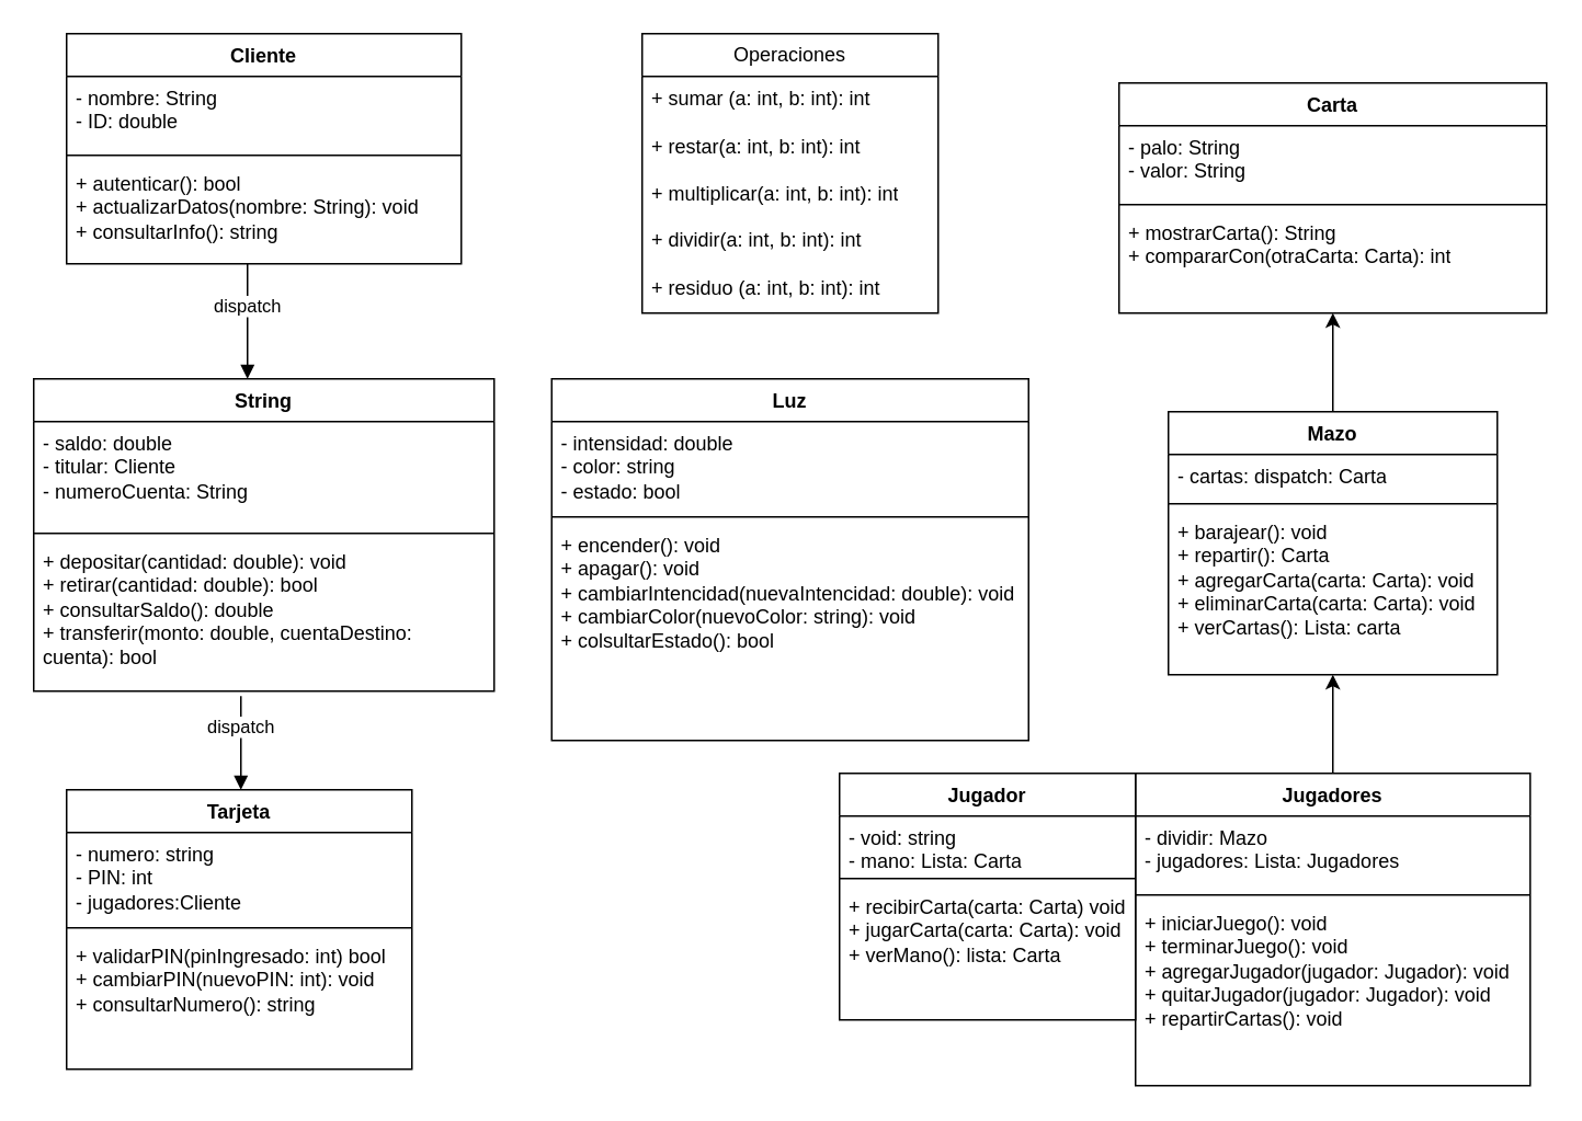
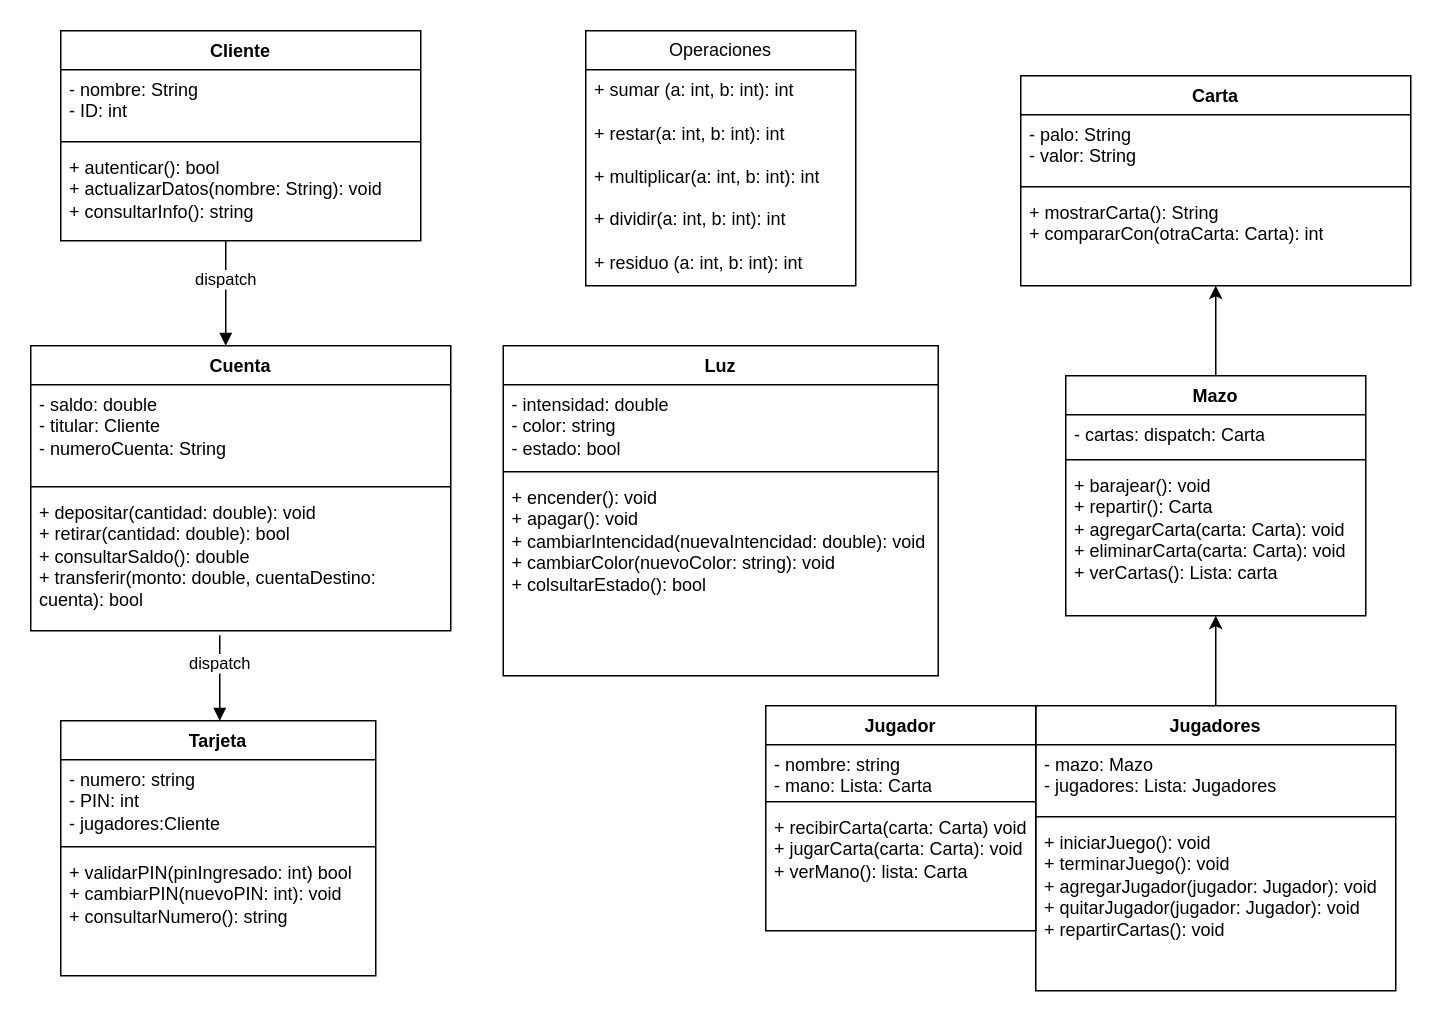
- <mxCell id="3" value="- nombre: String&lt;div&gt;- ID: double&amp;nbsp;&lt;/div&gt;" style="text;strokeColor=none;fillColor=none;align=left;verticalAlign=top;spacingLeft=4;spacingRight=4;overflow=hidden;rotatable=0;points=[[0,0.5],[1,0.5]];portConstraint=eastwest;whiteSpace=wrap;html=1;" vertex="1" parent="2"><mxGeometry y="26" width="240" height="44" as="geometry" /></mxCell>
+ <mxCell id="3" value="- nombre: String&lt;div&gt;- ID: int&amp;nbsp;&lt;/div&gt;" style="text;strokeColor=none;fillColor=none;align=left;verticalAlign=top;spacingLeft=4;spacingRight=4;overflow=hidden;rotatable=0;points=[[0,0.5],[1,0.5]];portConstraint=eastwest;whiteSpace=wrap;html=1;" vertex="1" parent="2"><mxGeometry y="26" width="240" height="44" as="geometry" /></mxCell>
- <mxCell id="7" value="String" style="swimlane;fontStyle=1;align=center;verticalAlign=top;childLayout=stackLayout;horizontal=1;startSize=26;horizontalStack=0;resizeParent=1;resizeParentMax=0;resizeLast=0;collapsible=1;marginBottom=0;whiteSpace=wrap;html=1;" vertex="1" parent="1"><mxGeometry x="20" y="230" width="280" height="190" as="geometry" /></mxCell>
+ <mxCell id="7" value="Cuenta" style="swimlane;fontStyle=1;align=center;verticalAlign=top;childLayout=stackLayout;horizontal=1;startSize=26;horizontalStack=0;resizeParent=1;resizeParentMax=0;resizeLast=0;collapsible=1;marginBottom=0;whiteSpace=wrap;html=1;" vertex="1" parent="1"><mxGeometry x="20" y="230" width="280" height="190" as="geometry" /></mxCell>
- <mxCell id="37" value="- void: string&lt;div&gt;- mano: Lista: Carta&lt;/div&gt;" style="text;strokeColor=none;fillColor=none;align=left;verticalAlign=top;spacingLeft=4;spacingRight=4;overflow=hidden;rotatable=0;points=[[0,0.5],[1,0.5]];portConstraint=eastwest;whiteSpace=wrap;html=1;" vertex="1" parent="36"><mxGeometry y="26" width="180" height="34" as="geometry" /></mxCell>
+ <mxCell id="37" value="- nombre: string&lt;div&gt;- mano: Lista: Carta&lt;/div&gt;" style="text;strokeColor=none;fillColor=none;align=left;verticalAlign=top;spacingLeft=4;spacingRight=4;overflow=hidden;rotatable=0;points=[[0,0.5],[1,0.5]];portConstraint=eastwest;whiteSpace=wrap;html=1;" vertex="1" parent="36"><mxGeometry y="26" width="180" height="34" as="geometry" /></mxCell>
- <mxCell id="33" value="- dividir: Mazo&lt;div&gt;- jugadores: Lista: Jugadores&lt;/div&gt;" style="text;strokeColor=none;fillColor=none;align=left;verticalAlign=top;spacingLeft=4;spacingRight=4;overflow=hidden;rotatable=0;points=[[0,0.5],[1,0.5]];portConstraint=eastwest;whiteSpace=wrap;html=1;" vertex="1" parent="32"><mxGeometry y="26" width="240" height="44" as="geometry" /></mxCell>
+ <mxCell id="33" value="- mazo: Mazo&lt;div&gt;- jugadores: Lista: Jugadores&lt;/div&gt;" style="text;strokeColor=none;fillColor=none;align=left;verticalAlign=top;spacingLeft=4;spacingRight=4;overflow=hidden;rotatable=0;points=[[0,0.5],[1,0.5]];portConstraint=eastwest;whiteSpace=wrap;html=1;" vertex="1" parent="32"><mxGeometry y="26" width="240" height="44" as="geometry" /></mxCell>
